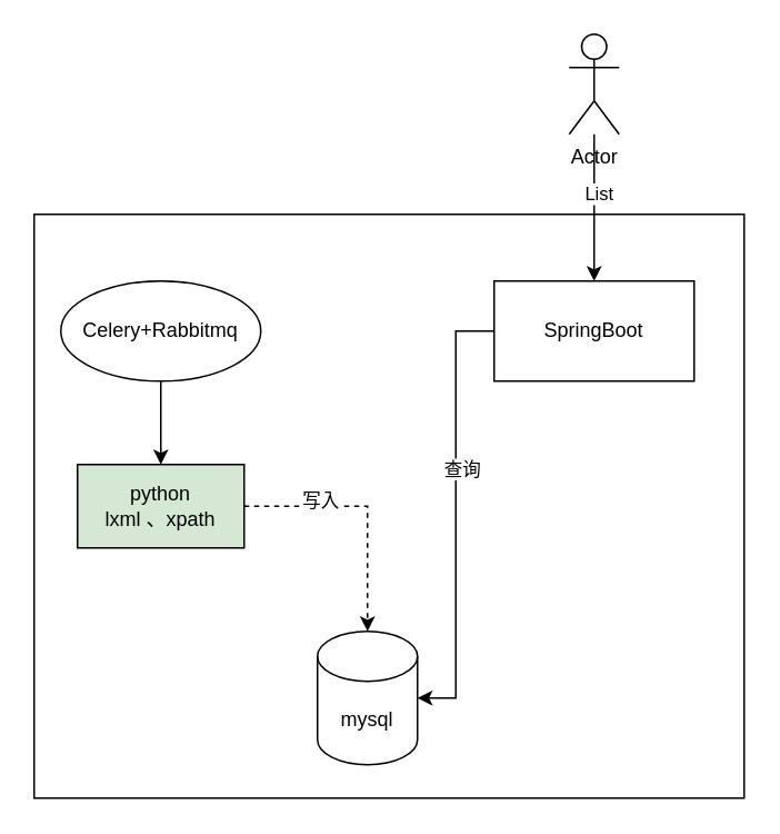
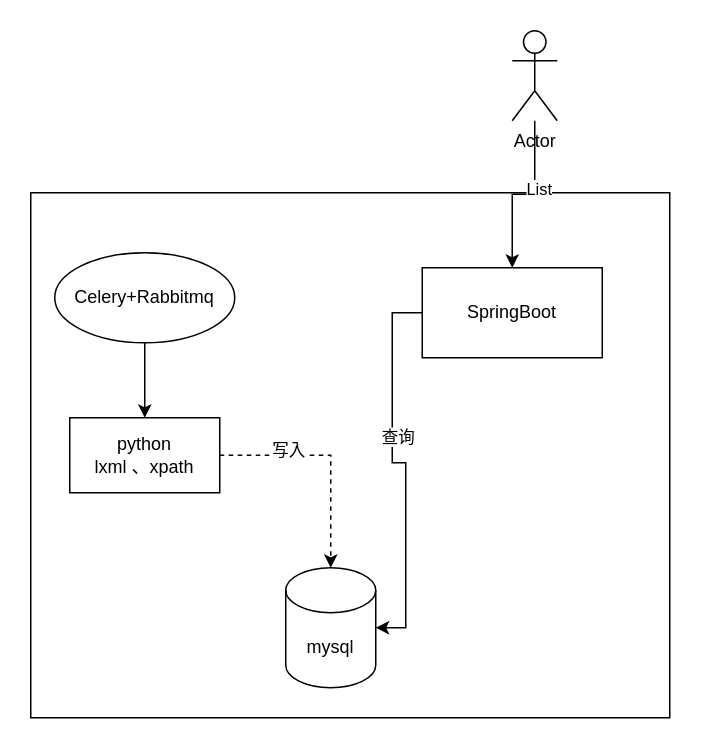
- <mxCell id="8" value="SpringBoot" style="rounded=0;whiteSpace=wrap;html=1;" parent="1" vertex="1"><mxGeometry x="296" y="168" width="120" height="60" as="geometry" /></mxCell>
+ <mxCell id="8" value="SpringBoot" style="rounded=0;whiteSpace=wrap;html=1;" parent="1" vertex="1"><mxGeometry x="281" y="178" width="120" height="60" as="geometry" /></mxCell>
- <mxCell id="11" value="python&lt;br&gt;lxml 、xpath" style="rounded=0;whiteSpace=wrap;html=1;fillColor=#d5e8d4;" vertex="1" parent="1"><mxGeometry x="46" y="278" width="100" height="50" as="geometry" /></mxCell>
+ <mxCell id="11" value="python&lt;br&gt;lxml 、xpath" style="rounded=0;whiteSpace=wrap;html=1;" vertex="1" parent="1"><mxGeometry x="46" y="278" width="100" height="50" as="geometry" /></mxCell>
